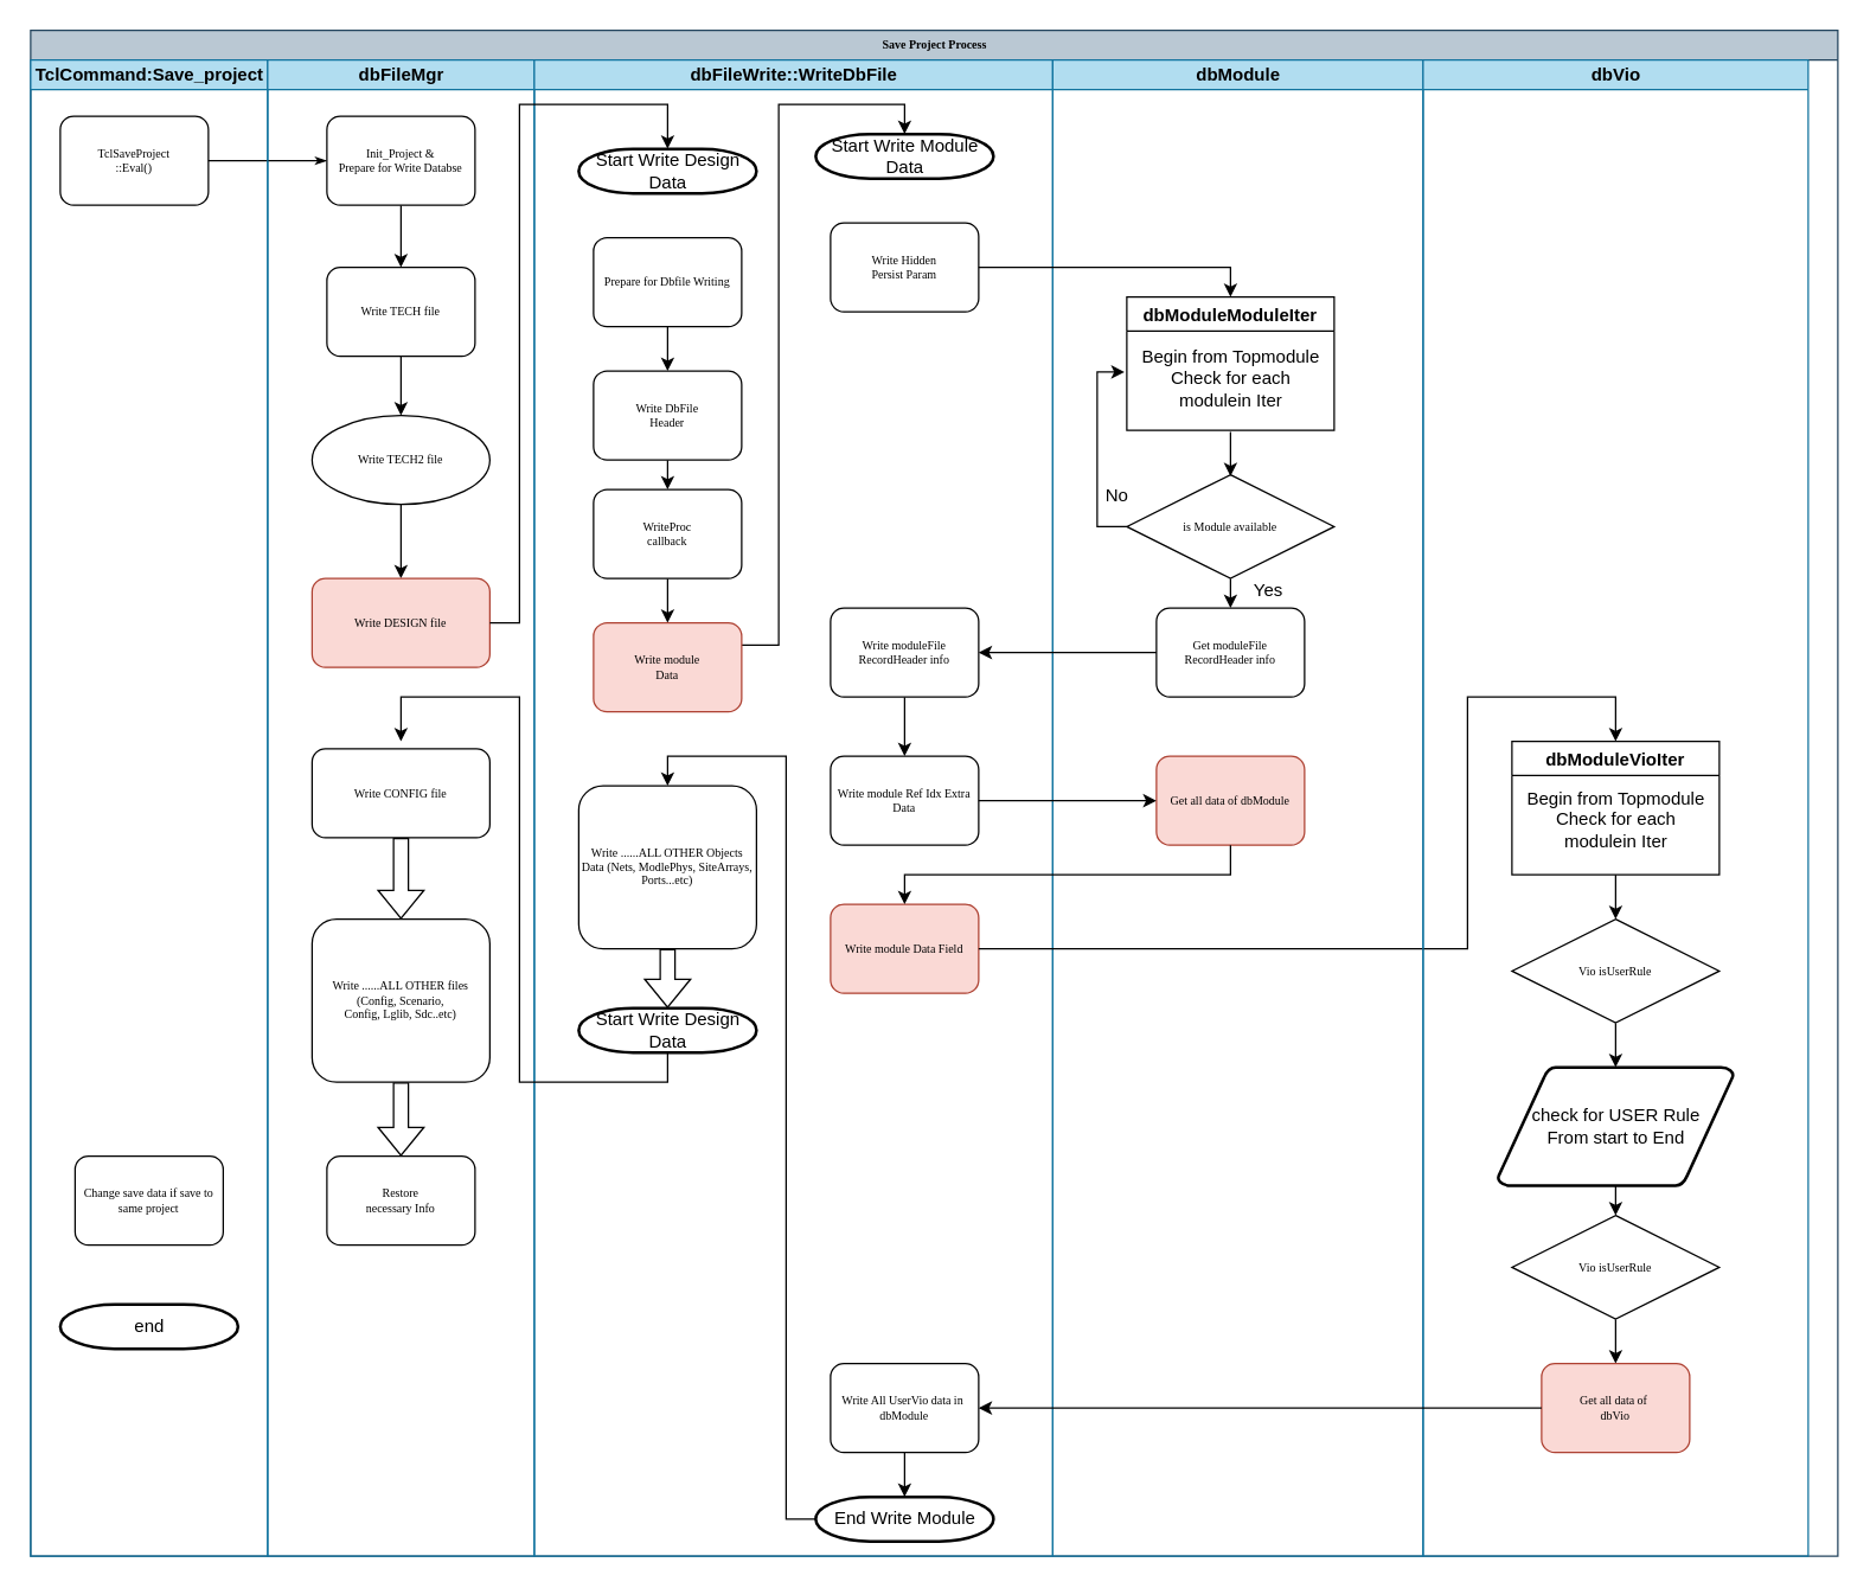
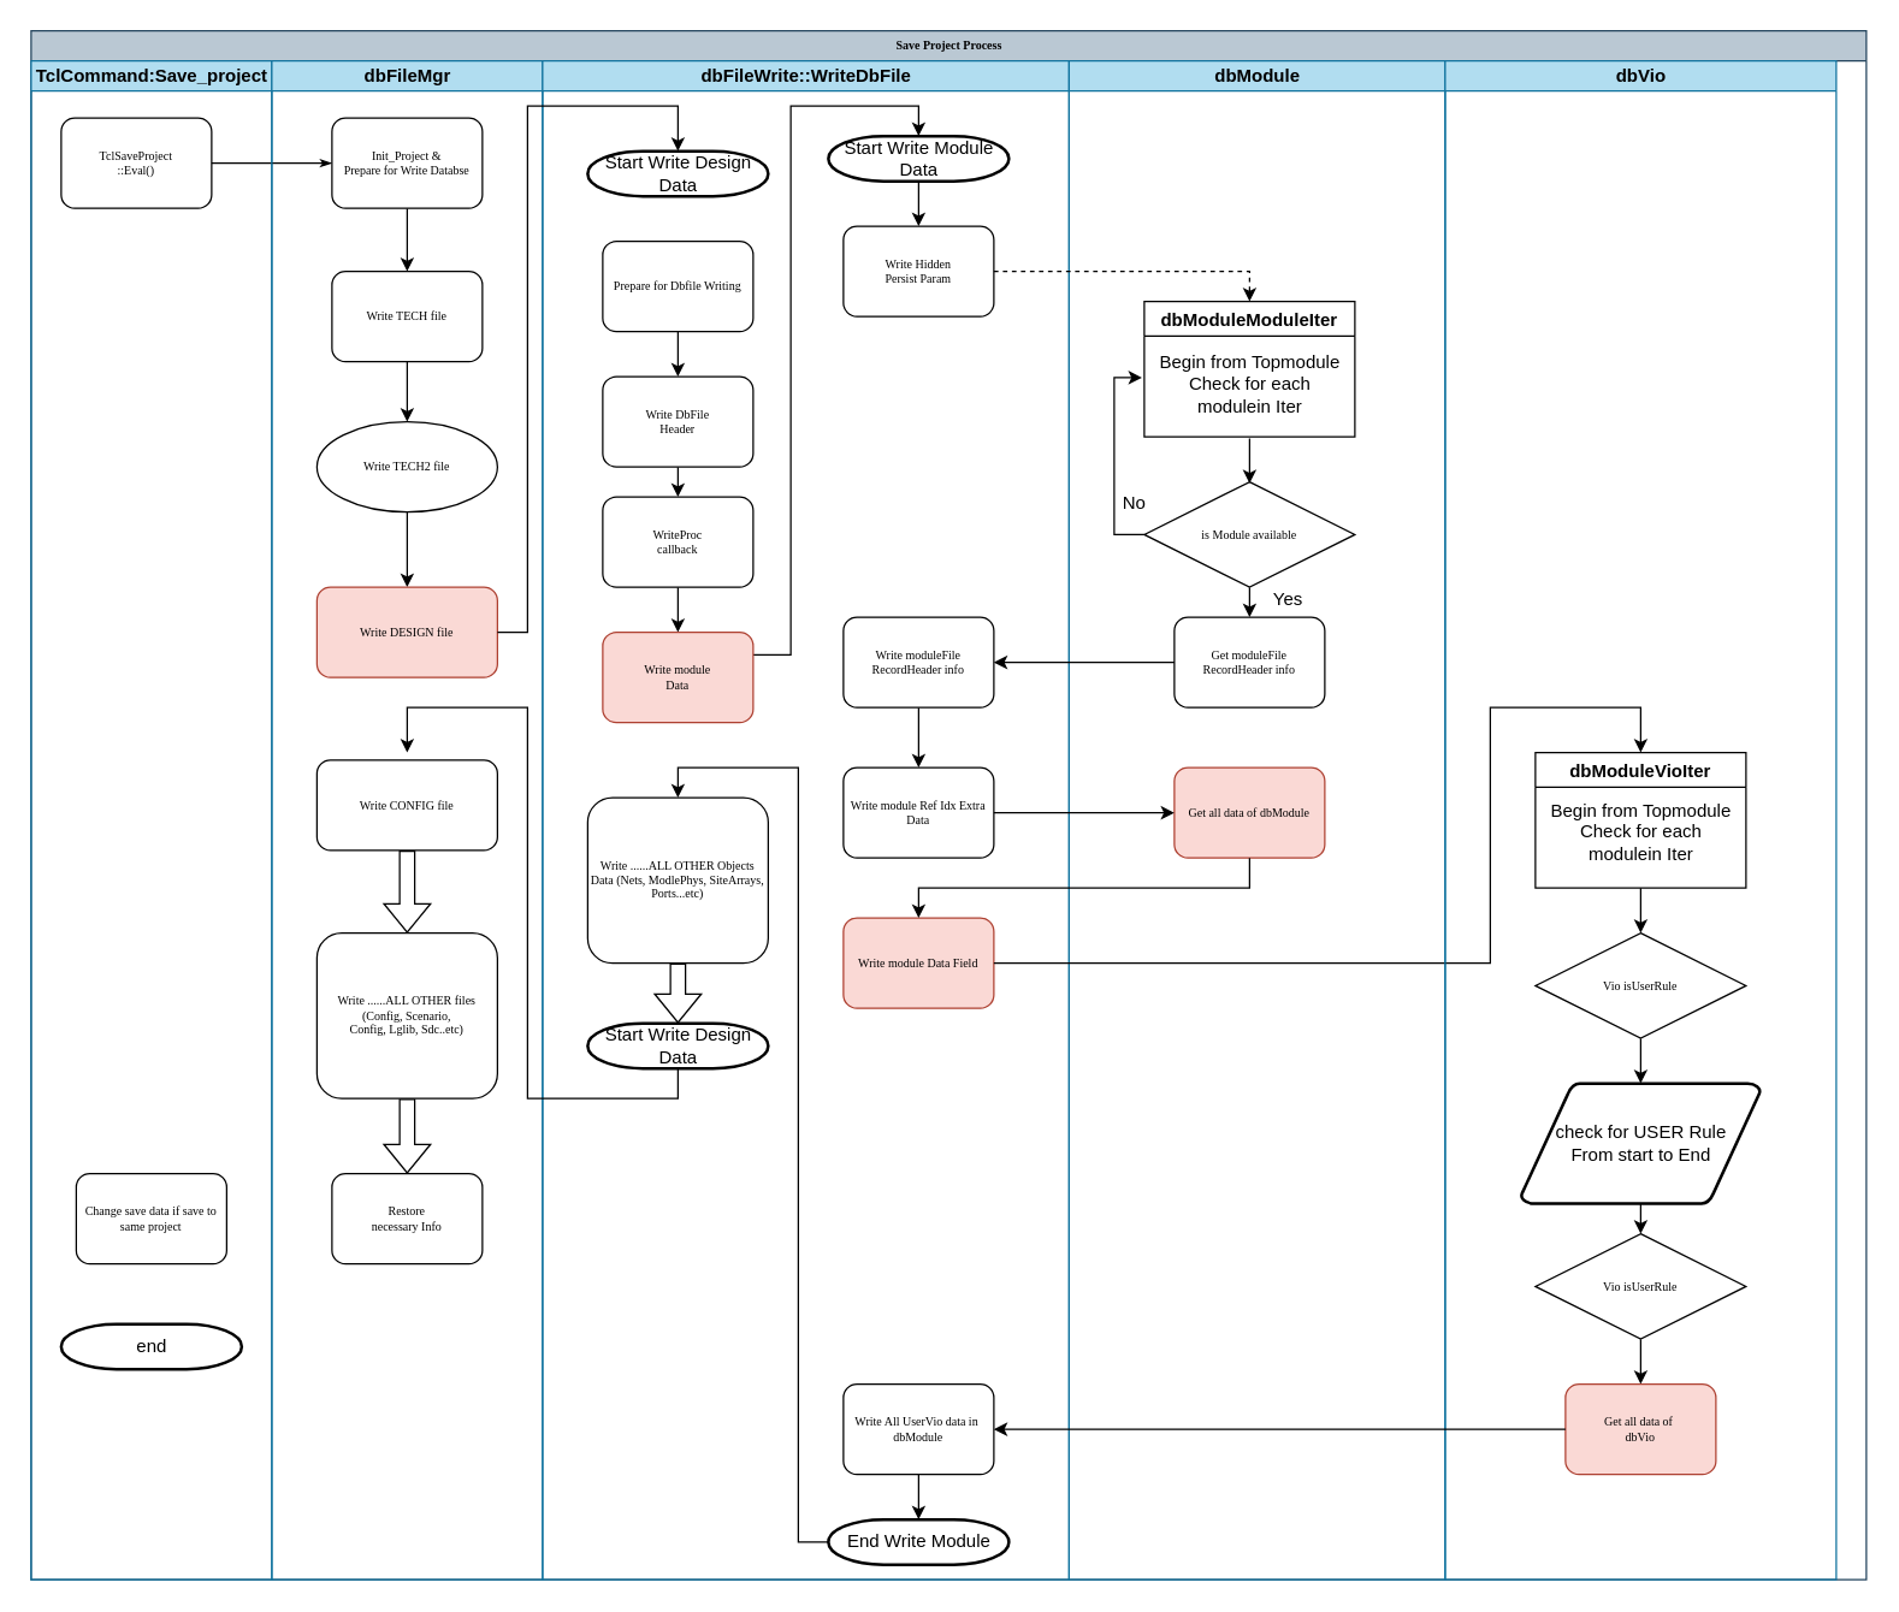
+ <mxCell id="30" style="edgeStyle=orthogonalEdgeStyle;rounded=0;orthogonalLoop=1;jettySize=auto;html=1;exitX=0.5;exitY=1;exitDx=0;exitDy=0;exitPerimeter=0;entryX=0.5;entryY=0;entryDx=0;entryDy=0;" edge="1" parent="21" source="31" target="29"><mxGeometry relative="1" as="geometry" /></mxCell>
- <mxCell id="56" style="edgeStyle=orthogonalEdgeStyle;rounded=0;orthogonalLoop=1;jettySize=auto;html=1;exitX=1;exitY=0.5;exitDx=0;exitDy=0;entryX=0.5;entryY=0;entryDx=0;entryDy=0;" edge="1" parent="2" source="29" target="47"><mxGeometry relative="1" as="geometry" /></mxCell>
+ <mxCell id="56" style="edgeStyle=orthogonalEdgeStyle;rounded=0;orthogonalLoop=1;jettySize=auto;html=1;exitX=1;exitY=0.5;exitDx=0;exitDy=0;entryX=0.5;entryY=0;entryDx=0;entryDy=0;dashed=1;" edge="1" parent="2" source="29" target="47"><mxGeometry relative="1" as="geometry" /></mxCell>
